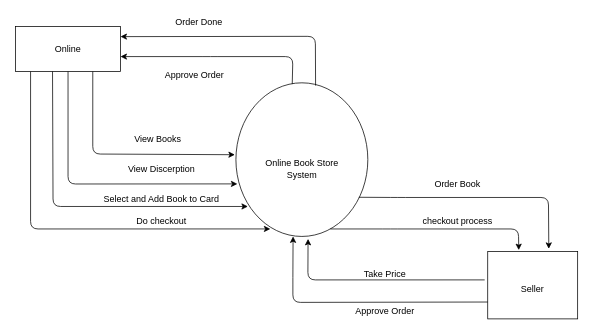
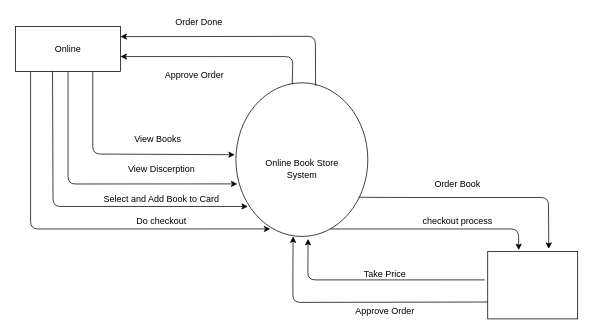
- <mxCell id="7" value="Seller" style="text;html=1;strokeColor=none;fillColor=none;align=center;verticalAlign=middle;whiteSpace=wrap;rounded=0;" vertex="1" parent="1"><mxGeometry x="665" y="375" width="90" height="20" as="geometry" /></mxCell>
